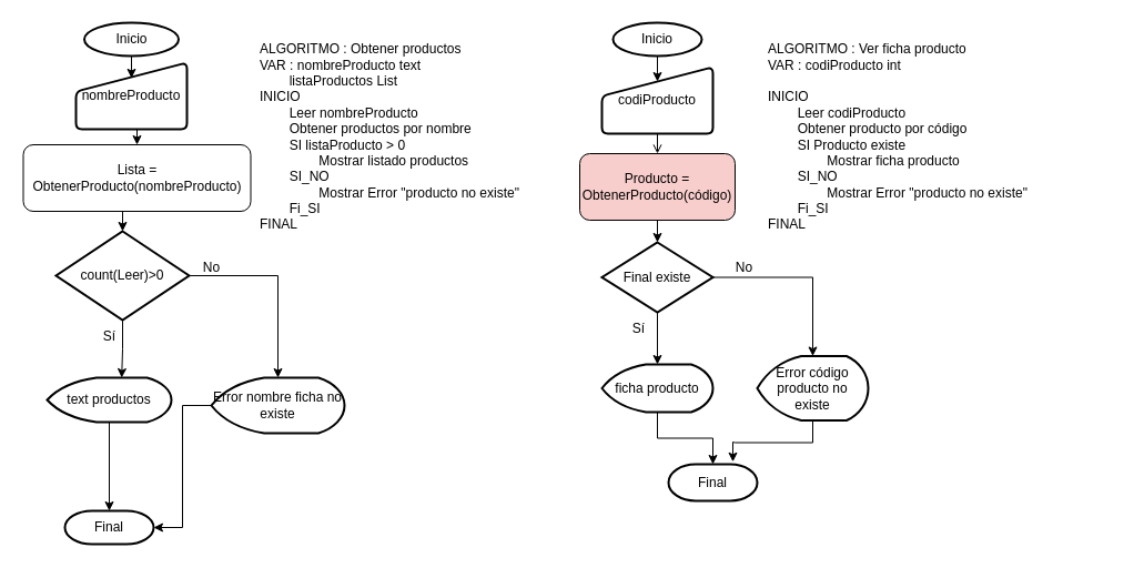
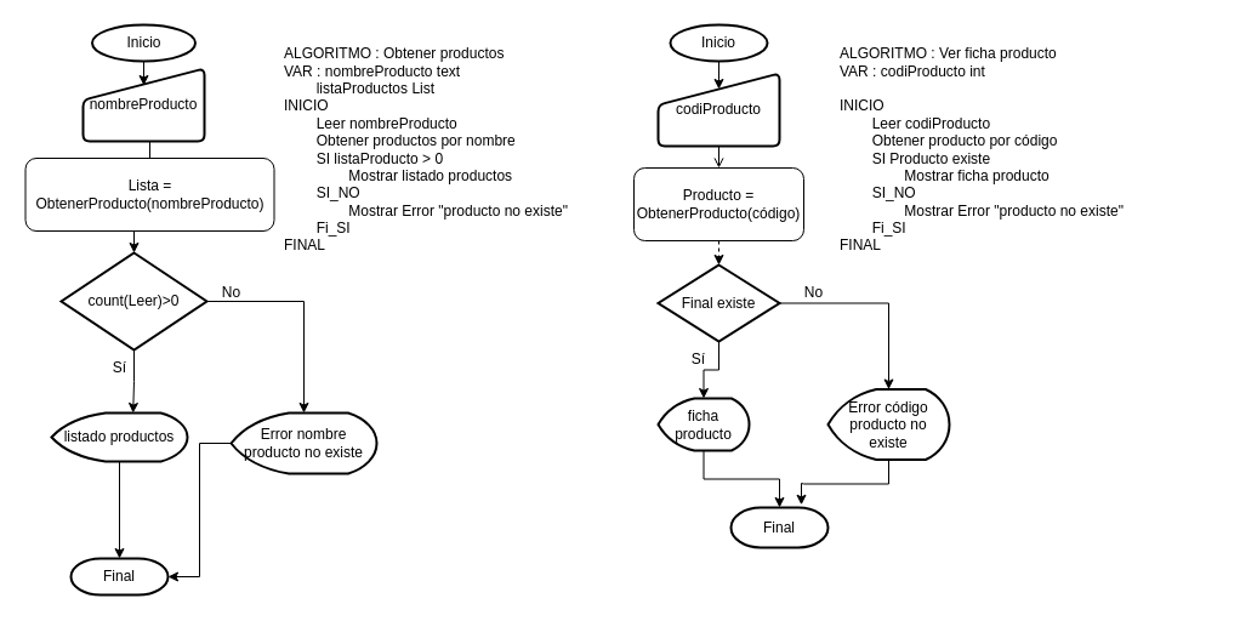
- <mxCell id="10" style="edgeStyle=orthogonalEdgeStyle;rounded=0;orthogonalLoop=1;jettySize=auto;html=1;exitX=0.5;exitY=1;exitDx=0;exitDy=0;entryX=0.5;entryY=0;entryDx=0;entryDy=0;" parent="1" source="11" target="33" edge="1"><mxGeometry relative="1" as="geometry" /></mxCell>
+ <mxCell id="10" style="edgeStyle=orthogonalEdgeStyle;rounded=0;orthogonalLoop=1;jettySize=auto;html=1;exitX=0.5;exitY=1;exitDx=0;exitDy=0;entryX=0.5;entryY=0;entryDx=0;entryDy=0;endArrow=none;" parent="1" source="11" target="33" edge="1"><mxGeometry relative="1" as="geometry" /></mxCell>
- <mxCell id="35" value="Producto = ObtenerProducto(código)" style="rounded=1;whiteSpace=wrap;html=1;fillColor=#f8cecc;" parent="1" vertex="1"><mxGeometry x="522" y="138" width="140" height="60" as="geometry" /></mxCell>
+ <mxCell id="35" value="Producto = ObtenerProducto(código)" style="rounded=1;whiteSpace=wrap;html=1;" parent="1" vertex="1"><mxGeometry x="522" y="138" width="140" height="60" as="geometry" /></mxCell>
- <mxCell id="34" style="edgeStyle=orthogonalEdgeStyle;rounded=0;orthogonalLoop=1;jettySize=auto;html=1;exitX=0.5;exitY=1;exitDx=0;exitDy=0;entryX=0.5;entryY=0;entryDx=0;entryDy=0;entryPerimeter=0;" parent="1" source="35" target="17" edge="1"><mxGeometry relative="1" as="geometry" /></mxCell>
+ <mxCell id="34" style="edgeStyle=orthogonalEdgeStyle;rounded=0;orthogonalLoop=1;jettySize=auto;html=1;exitX=0.5;exitY=1;exitDx=0;exitDy=0;entryX=0.5;entryY=0;entryDx=0;entryDy=0;entryPerimeter=0;dashed=1;" parent="1" source="35" target="17" edge="1"><mxGeometry relative="1" as="geometry" /></mxCell>
- <mxCell id="19" value="ficha producto" style="strokeWidth=2;html=1;shape=mxgraph.flowchart.display;whiteSpace=wrap;" parent="1" vertex="1"><mxGeometry x="542" y="328" width="100" height="43" as="geometry" /></mxCell>
+ <mxCell id="19" value="ficha producto" style="strokeWidth=2;html=1;shape=mxgraph.flowchart.display;whiteSpace=wrap;" parent="1" vertex="1"><mxGeometry x="542" y="328" width="75" height="43" as="geometry" /></mxCell>
- <mxCell id="23" value="text productos" style="strokeWidth=2;html=1;shape=mxgraph.flowchart.display;whiteSpace=wrap;" parent="1" vertex="1"><mxGeometry x="42" y="340" width="112" height="40" as="geometry" /></mxCell>
+ <mxCell id="23" value="listado productos" style="strokeWidth=2;html=1;shape=mxgraph.flowchart.display;whiteSpace=wrap;" parent="1" vertex="1"><mxGeometry x="42" y="340" width="112" height="40" as="geometry" /></mxCell>
- <mxCell id="21" value="Error nombre ficha no existe" style="strokeWidth=2;html=1;shape=mxgraph.flowchart.display;whiteSpace=wrap;" parent="1" vertex="1"><mxGeometry x="190" y="340" width="120" height="50" as="geometry" /></mxCell>
+ <mxCell id="21" value="Error nombre producto no existe" style="strokeWidth=2;html=1;shape=mxgraph.flowchart.display;whiteSpace=wrap;" parent="1" vertex="1"><mxGeometry x="190" y="340" width="120" height="50" as="geometry" /></mxCell>
